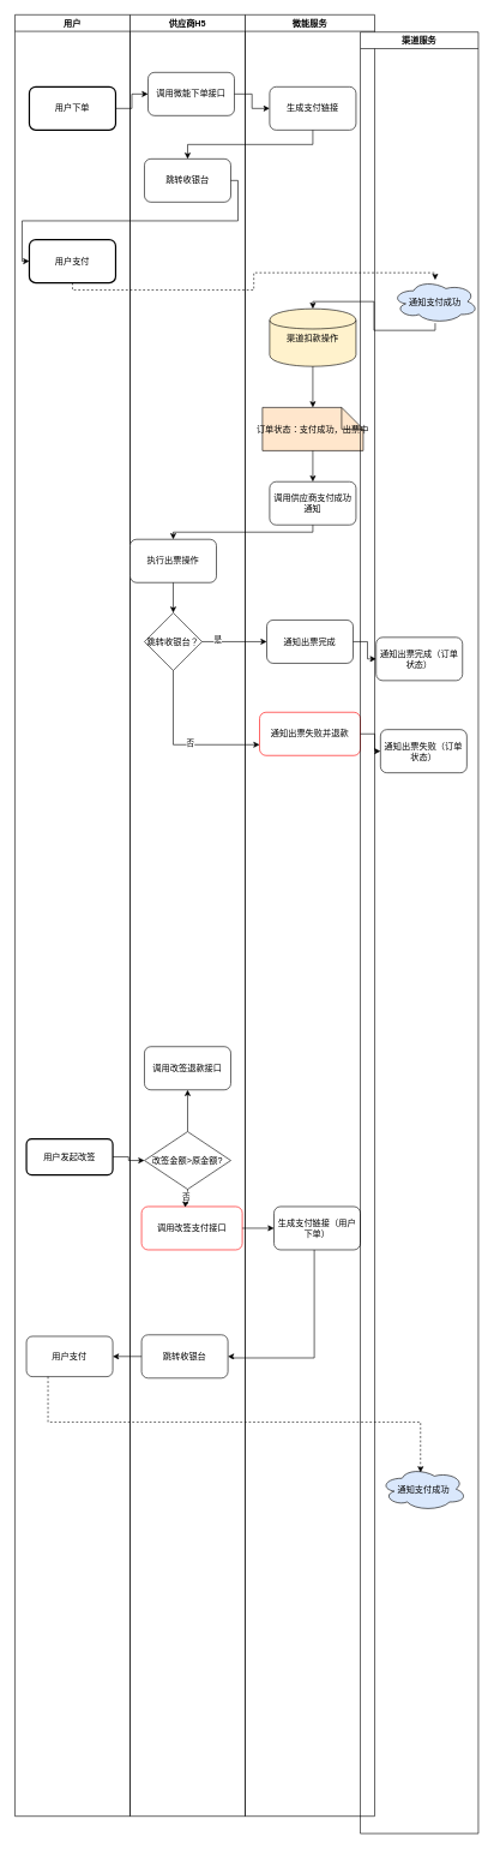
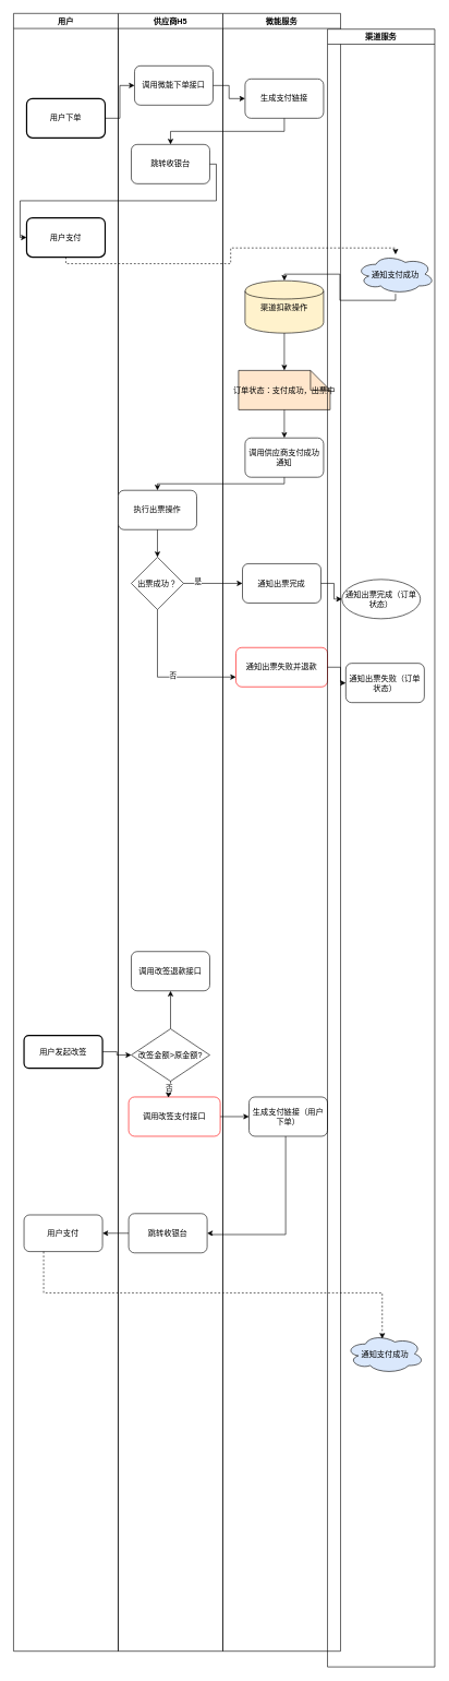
- <mxCell id="3" value="用户下单" style="rounded=1;whiteSpace=wrap;strokeWidth=2;" vertex="1" parent="2"><mxGeometry x="20" y="100" width="120" height="60" as="geometry" /></mxCell>
+ <mxCell id="3" value="用户下单" style="rounded=1;whiteSpace=wrap;strokeWidth=2;" vertex="1" parent="2"><mxGeometry x="20" y="130" width="120" height="60" as="geometry" /></mxCell>
- <mxCell id="18" value="跳转收银台？" style="rhombus;whiteSpace=wrap;" vertex="1" parent="7"><mxGeometry x="20" y="830" width="80" height="80" as="geometry" /></mxCell>
+ <mxCell id="18" value="出票成功？" style="rhombus;whiteSpace=wrap;" vertex="1" parent="7"><mxGeometry x="20" y="830" width="80" height="80" as="geometry" /></mxCell>
- <mxCell id="30" value="通知出票完成（订单状态）" style="rounded=1;whiteSpace=wrap;html=1;" vertex="1" parent="28"><mxGeometry x="22" y="840" width="120" height="60" as="geometry" /></mxCell>
+ <mxCell id="30" value="通知出票完成（订单状态）" style="ellipse;whiteSpace=wrap;html=1;" vertex="1" parent="28"><mxGeometry x="22" y="840" width="120" height="60" as="geometry" /></mxCell>
